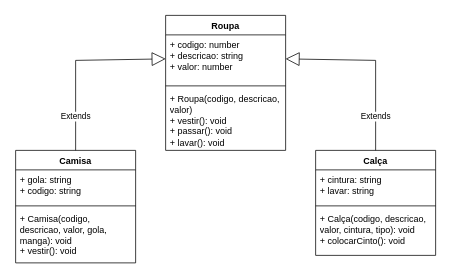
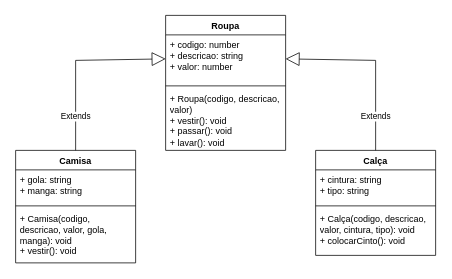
- <mxCell id="7" value="+ gola: string&lt;br&gt;+ codigo: string" style="text;strokeColor=none;fillColor=none;align=left;verticalAlign=top;spacingLeft=4;spacingRight=4;overflow=hidden;rotatable=0;points=[[0,0.5],[1,0.5]];portConstraint=eastwest;whiteSpace=wrap;html=1;" vertex="1" parent="6"><mxGeometry y="26" width="160" height="44" as="geometry" /></mxCell>
+ <mxCell id="7" value="+ gola: string&lt;br&gt;+ manga: string" style="text;strokeColor=none;fillColor=none;align=left;verticalAlign=top;spacingLeft=4;spacingRight=4;overflow=hidden;rotatable=0;points=[[0,0.5],[1,0.5]];portConstraint=eastwest;whiteSpace=wrap;html=1;" vertex="1" parent="6"><mxGeometry y="26" width="160" height="44" as="geometry" /></mxCell>
- <mxCell id="11" value="+ cintura: string&lt;br&gt;+ lavar: string" style="text;strokeColor=none;fillColor=none;align=left;verticalAlign=top;spacingLeft=4;spacingRight=4;overflow=hidden;rotatable=0;points=[[0,0.5],[1,0.5]];portConstraint=eastwest;whiteSpace=wrap;html=1;" vertex="1" parent="10"><mxGeometry y="26" width="160" height="44" as="geometry" /></mxCell>
+ <mxCell id="11" value="+ cintura: string&lt;br&gt;+ tipo: string" style="text;strokeColor=none;fillColor=none;align=left;verticalAlign=top;spacingLeft=4;spacingRight=4;overflow=hidden;rotatable=0;points=[[0,0.5],[1,0.5]];portConstraint=eastwest;whiteSpace=wrap;html=1;" vertex="1" parent="10"><mxGeometry y="26" width="160" height="44" as="geometry" /></mxCell>
